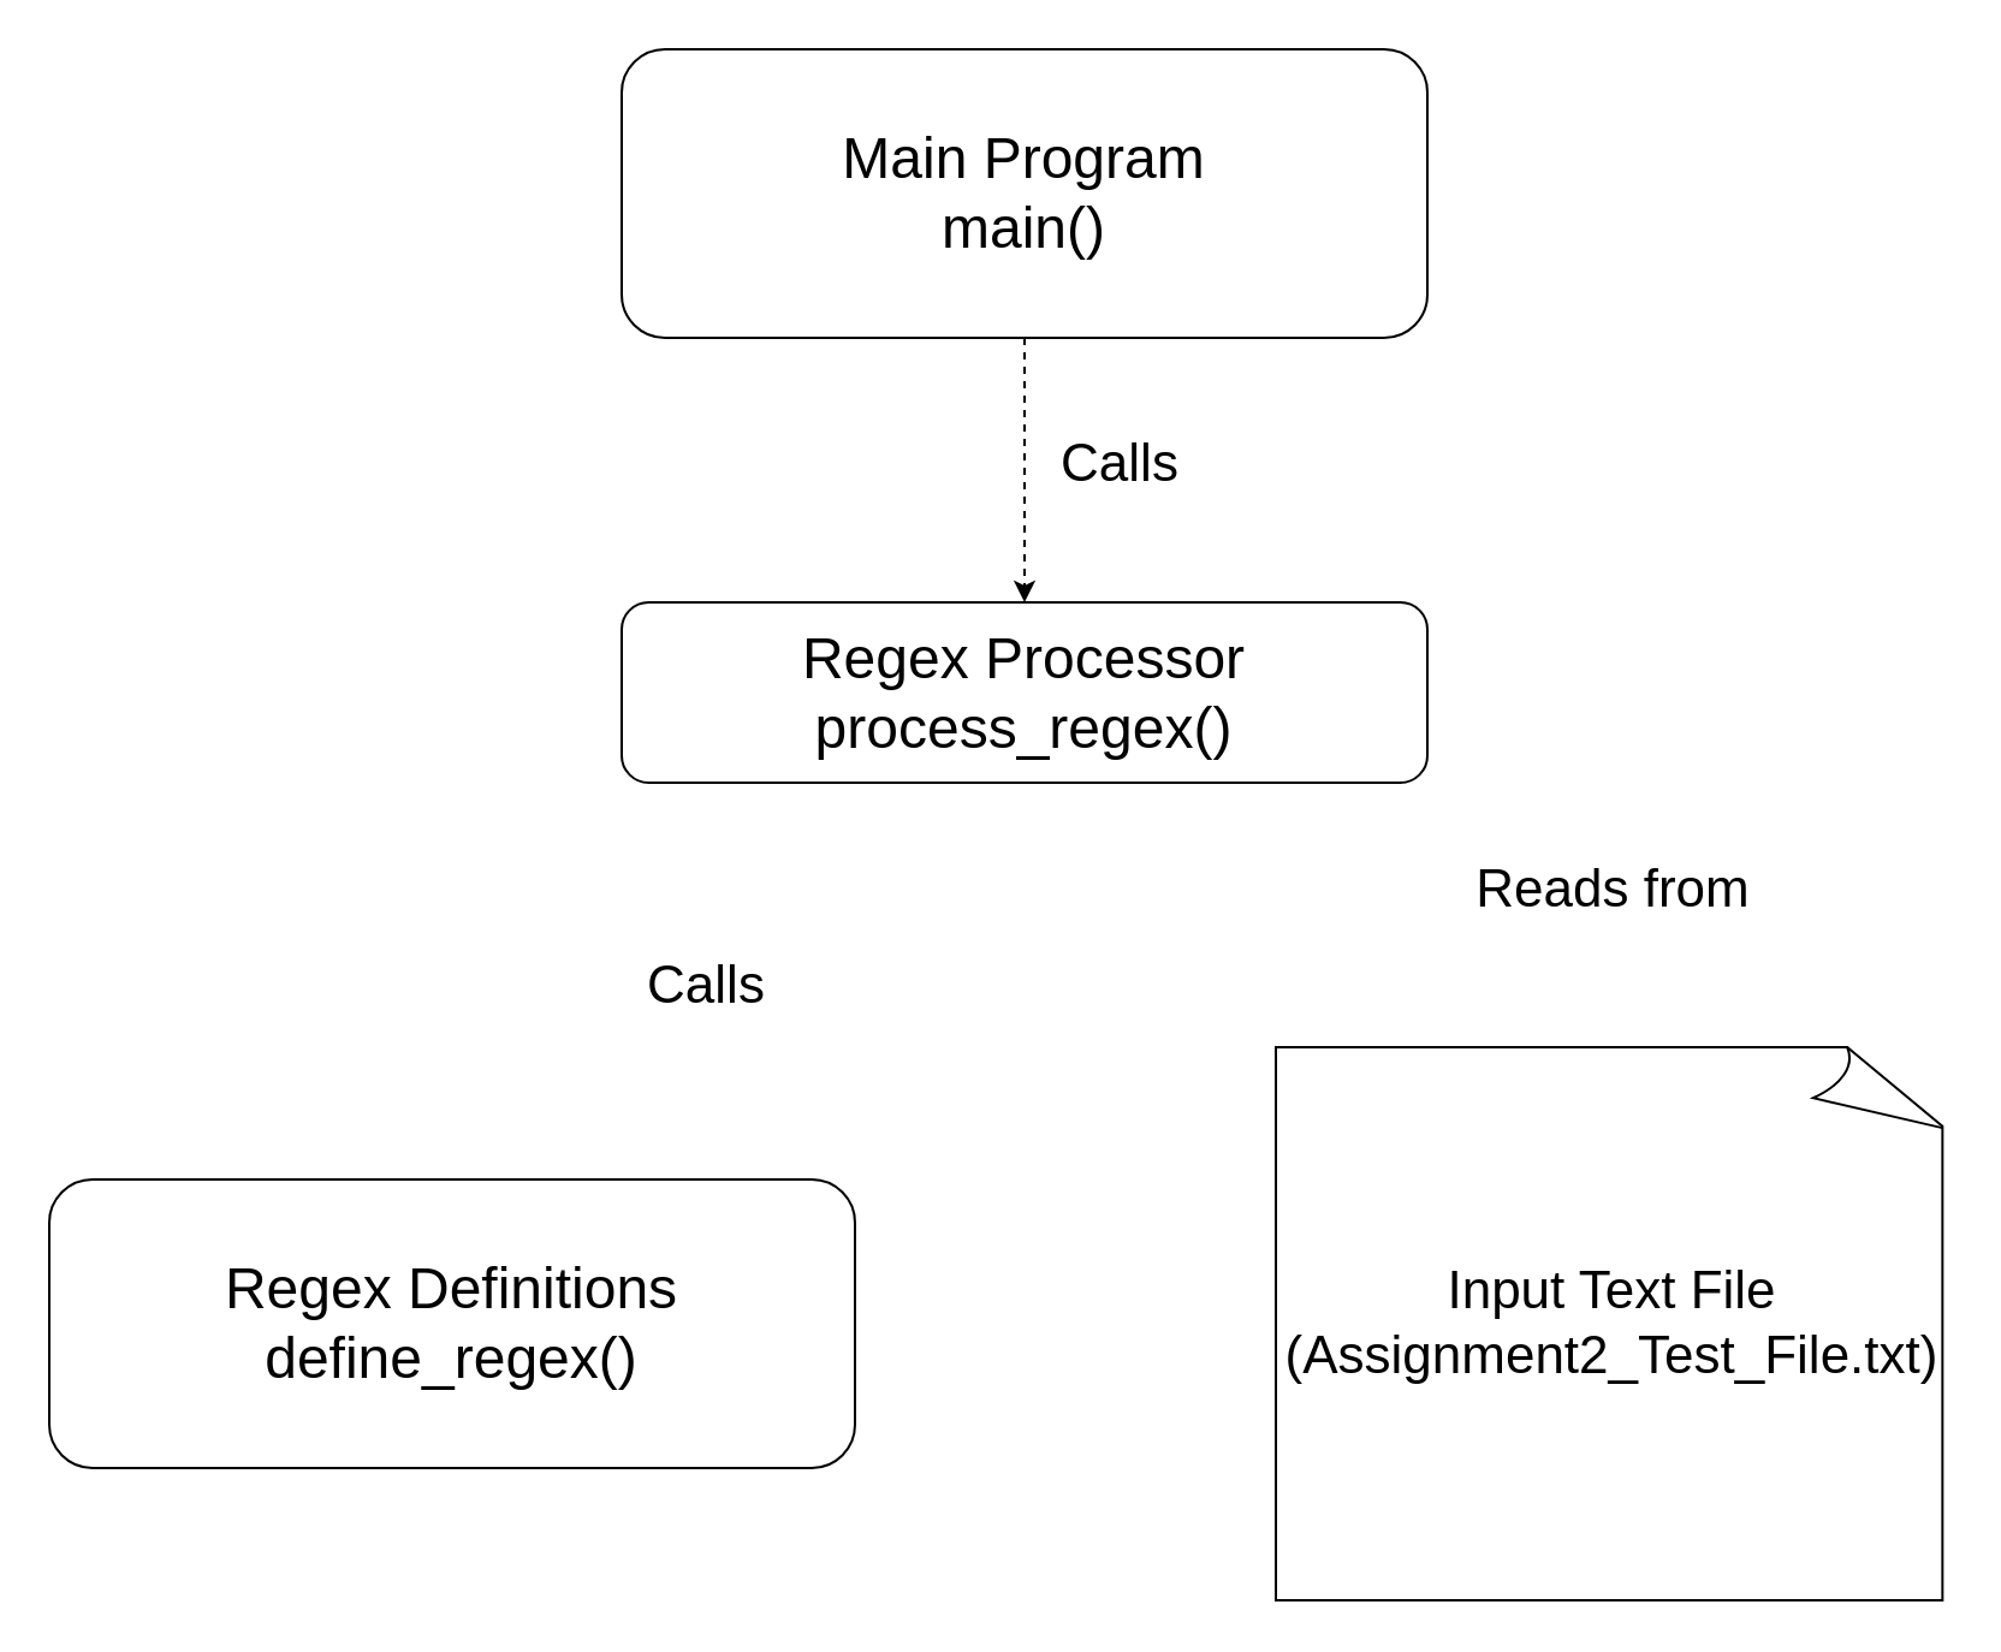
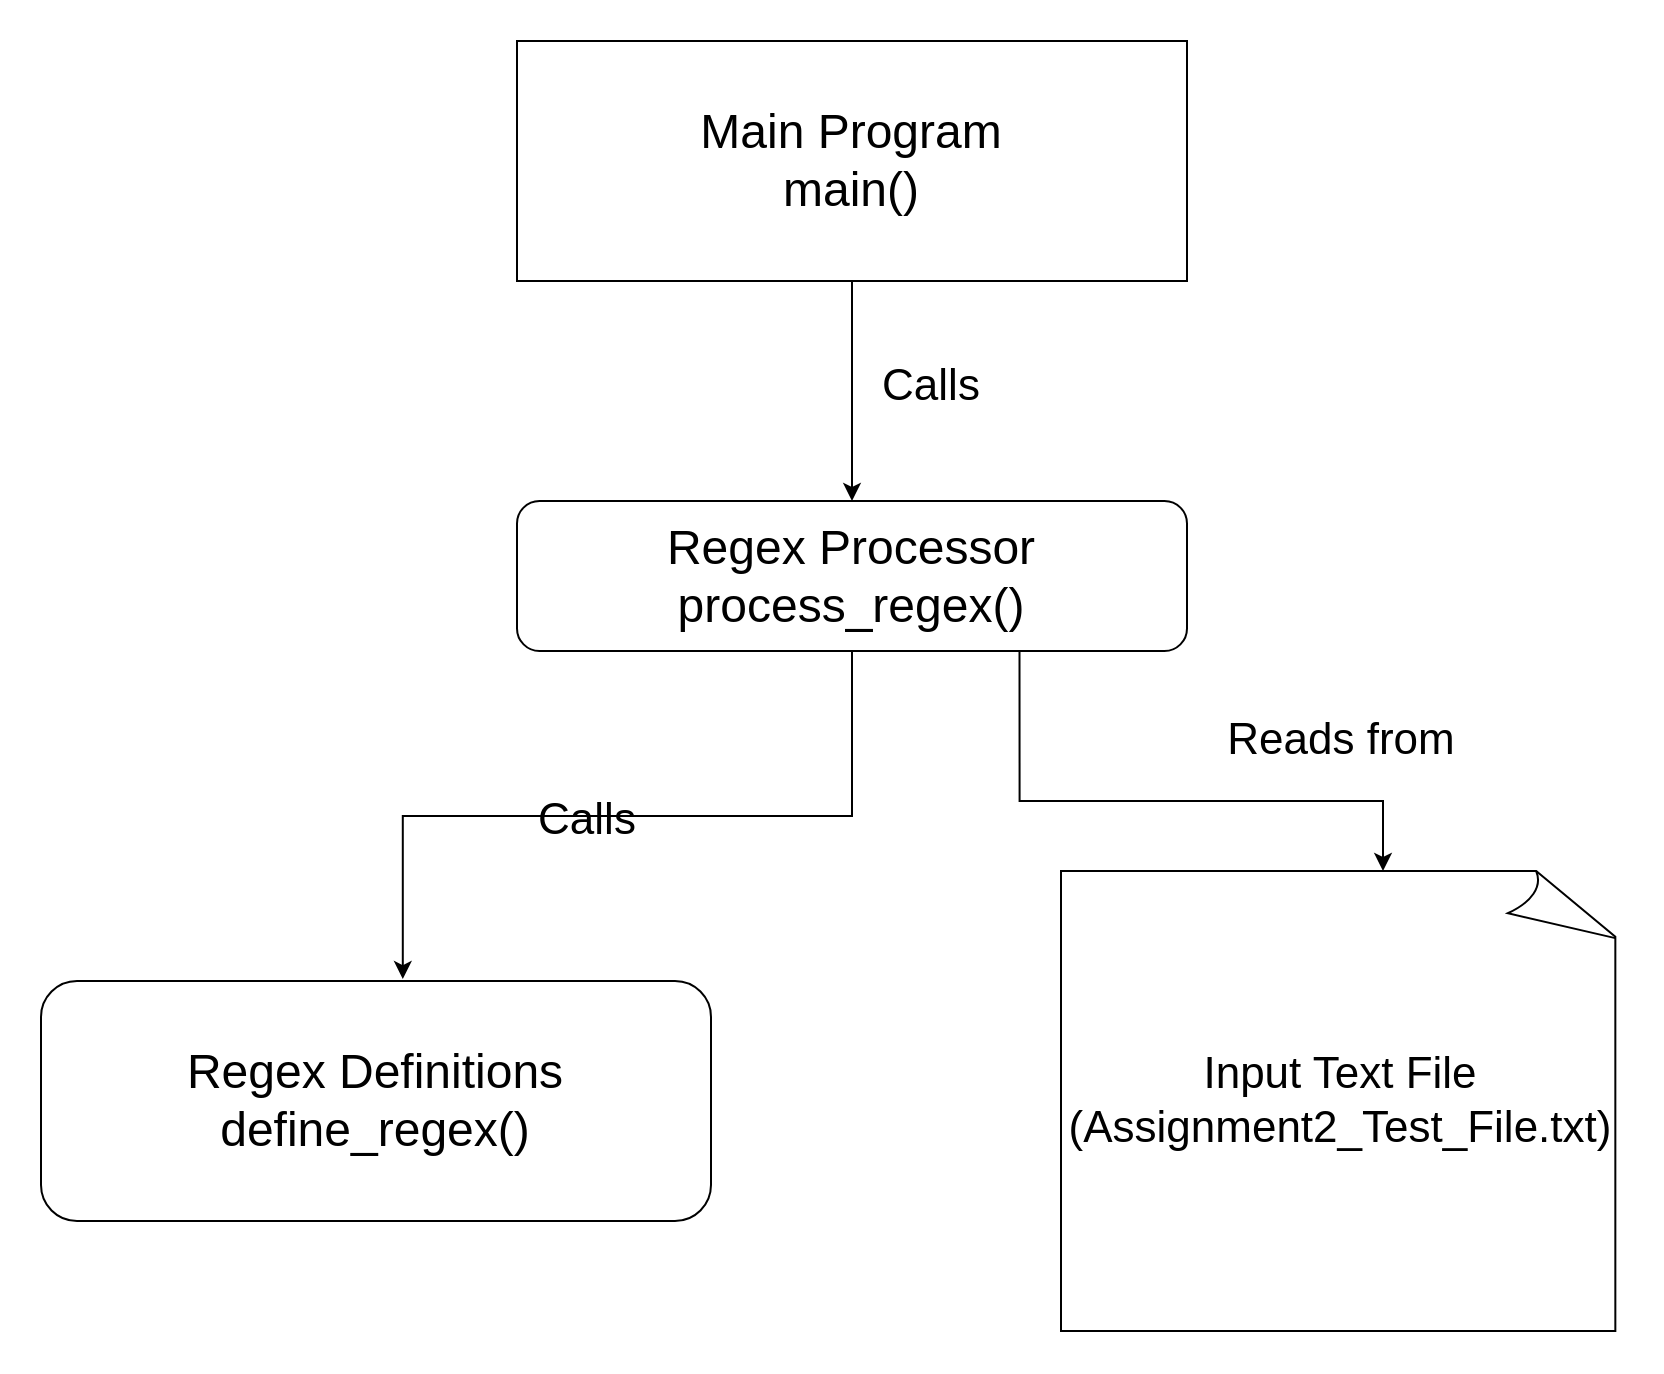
- <mxCell id="3" value="&lt;font style=&quot;font-size: 24px;&quot;&gt;Main Program&lt;/font&gt;&lt;div&gt;&lt;font style=&quot;font-size: 24px;&quot;&gt;main()&lt;/font&gt;&lt;/div&gt;" style="rounded=1;whiteSpace=wrap;html=1;" vertex="1" parent="1"><mxGeometry x="258" y="20" width="335" height="120" as="geometry" /></mxCell>
+ <mxCell id="3" value="&lt;font style=&quot;font-size: 24px;&quot;&gt;Main Program&lt;/font&gt;&lt;div&gt;&lt;font style=&quot;font-size: 24px;&quot;&gt;main()&lt;/font&gt;&lt;/div&gt;" style="whiteSpace=wrap;html=1;rounded=0;" vertex="1" parent="1"><mxGeometry x="258" y="20" width="335" height="120" as="geometry" /></mxCell>
- <mxCell id="2" value="" style="edgeStyle=orthogonalEdgeStyle;rounded=0;orthogonalLoop=1;jettySize=auto;html=1;dashed=1;" edge="1" parent="1" source="3" target="6"><mxGeometry relative="1" as="geometry" /></mxCell>
+ <mxCell id="2" value="" style="edgeStyle=orthogonalEdgeStyle;rounded=0;orthogonalLoop=1;jettySize=auto;html=1;" edge="1" parent="1" source="3" target="6"><mxGeometry relative="1" as="geometry" /></mxCell>
+ <mxCell id="5" style="edgeStyle=orthogonalEdgeStyle;rounded=0;orthogonalLoop=1;jettySize=auto;html=1;exitX=0.75;exitY=1;exitDx=0;exitDy=0;" edge="1" parent="1" source="6" target="8"><mxGeometry relative="1" as="geometry"><mxPoint x="690" y="430" as="targetPoint" /><Array as="points"><mxPoint x="509" y="400" /><mxPoint x="691" y="400" /></Array></mxGeometry></mxCell>
+ <mxCell id="4" style="edgeStyle=orthogonalEdgeStyle;rounded=0;orthogonalLoop=1;jettySize=auto;html=1;exitX=0.5;exitY=1;exitDx=0;exitDy=0;entryX=0.54;entryY=-0.008;entryDx=0;entryDy=0;entryPerimeter=0;" edge="1" parent="1" source="6" target="7"><mxGeometry relative="1" as="geometry"><mxPoint x="200" y="480" as="targetPoint" /></mxGeometry></mxCell>
